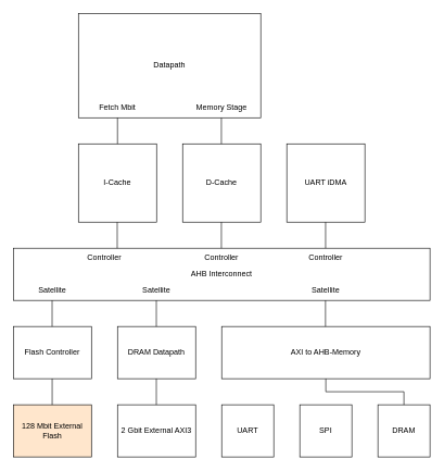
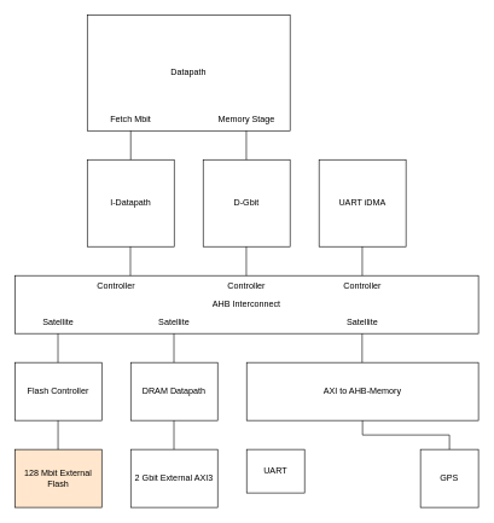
- <mxCell id="3" value="I-Cache" style="rounded=0;whiteSpace=wrap;html=1;" vertex="1" parent="1"><mxGeometry x="120" y="220" width="120" height="120" as="geometry" /></mxCell>
+ <mxCell id="3" value="I-Datapath" style="rounded=0;whiteSpace=wrap;html=1;" vertex="1" parent="1"><mxGeometry x="120" y="220" width="120" height="120" as="geometry" /></mxCell>
- <mxCell id="4" value="D-Cache" style="rounded=0;whiteSpace=wrap;html=1;" vertex="1" parent="1"><mxGeometry x="280" y="220" width="120" height="120" as="geometry" /></mxCell>
+ <mxCell id="4" value="D-Gbit" style="rounded=0;whiteSpace=wrap;html=1;" vertex="1" parent="1"><mxGeometry x="280" y="220" width="120" height="120" as="geometry" /></mxCell>
- <mxCell id="23" value="UART" style="rounded=0;whiteSpace=wrap;html=1;" vertex="1" parent="1"><mxGeometry x="340" y="620" width="80" height="80" as="geometry" /></mxCell>
+ <mxCell id="23" value="UART" style="rounded=0;whiteSpace=wrap;html=1;" vertex="1" parent="1"><mxGeometry x="340" y="620" width="80" height="60" as="geometry" /></mxCell>
- <mxCell id="25" value="SPI" style="rounded=0;whiteSpace=wrap;html=1;" vertex="1" parent="1"><mxGeometry x="460" y="620" width="80" height="80" as="geometry" /></mxCell>
- <mxCell id="24" value="DRAM" style="rounded=0;whiteSpace=wrap;html=1;" vertex="1" parent="1"><mxGeometry x="580" y="620" width="80" height="80" as="geometry" /></mxCell>
+ <mxCell id="24" value="GPS" style="rounded=0;whiteSpace=wrap;html=1;" vertex="1" parent="1"><mxGeometry x="580" y="620" width="80" height="80" as="geometry" /></mxCell>
